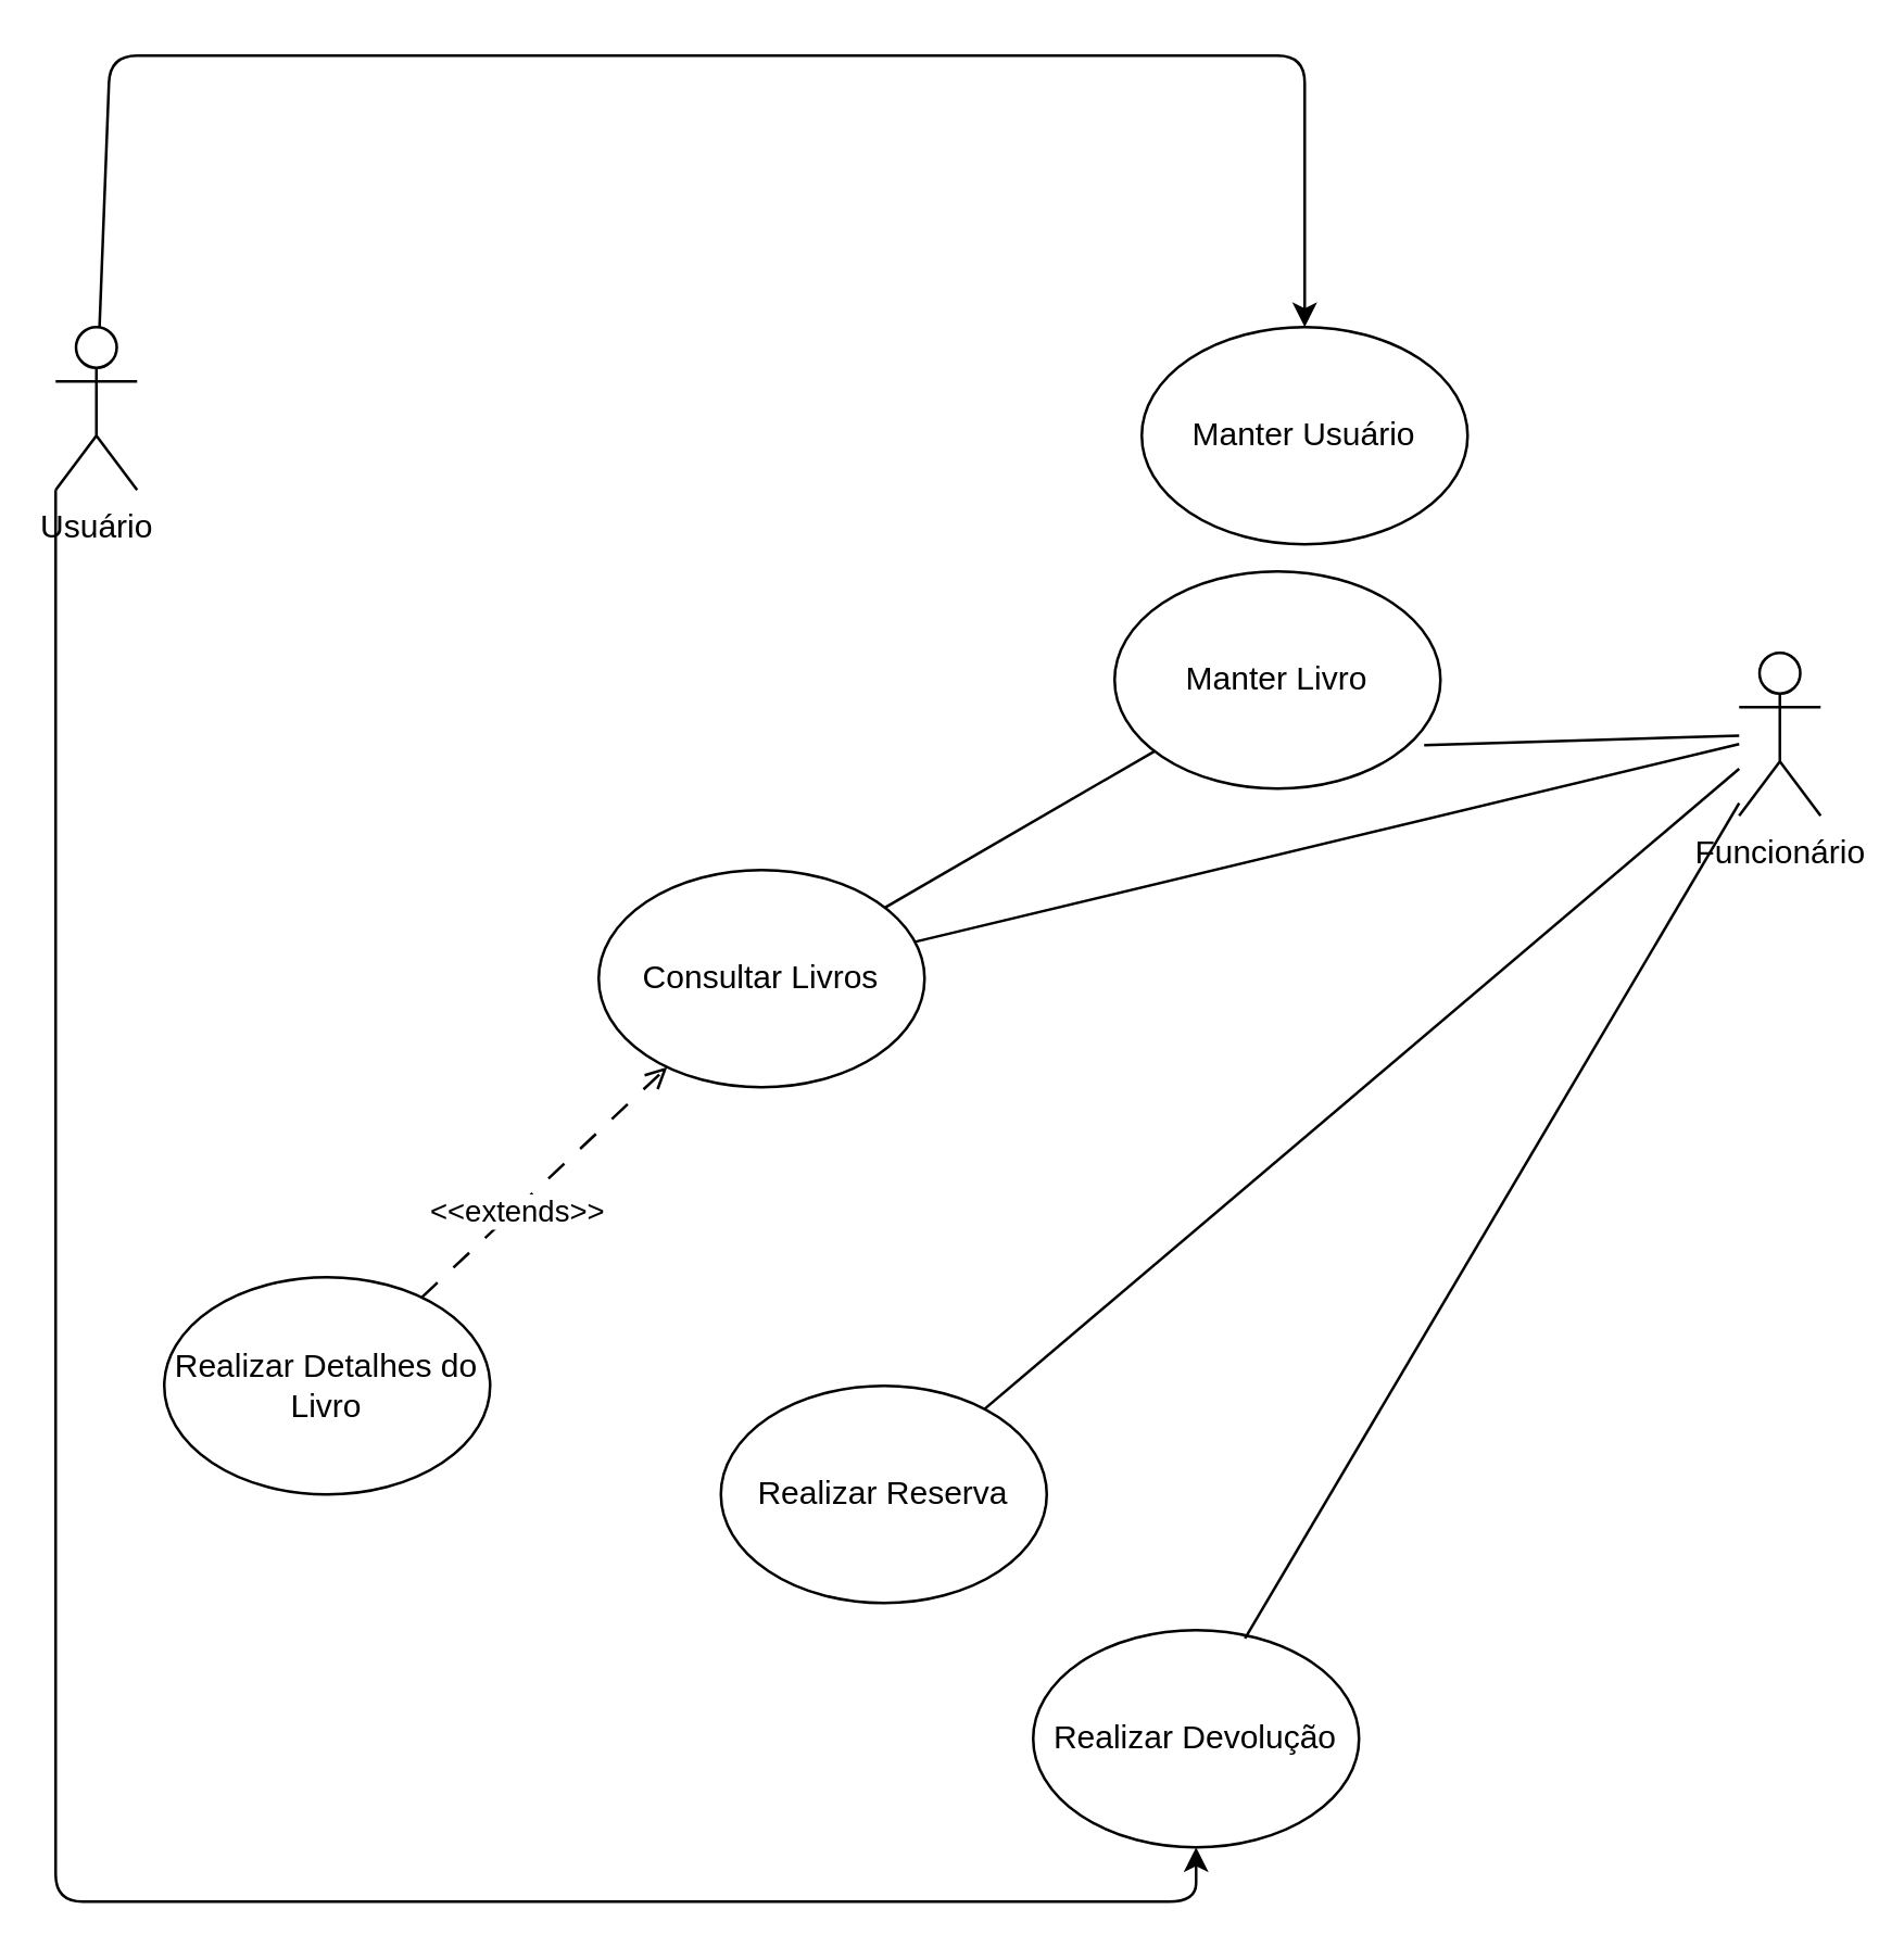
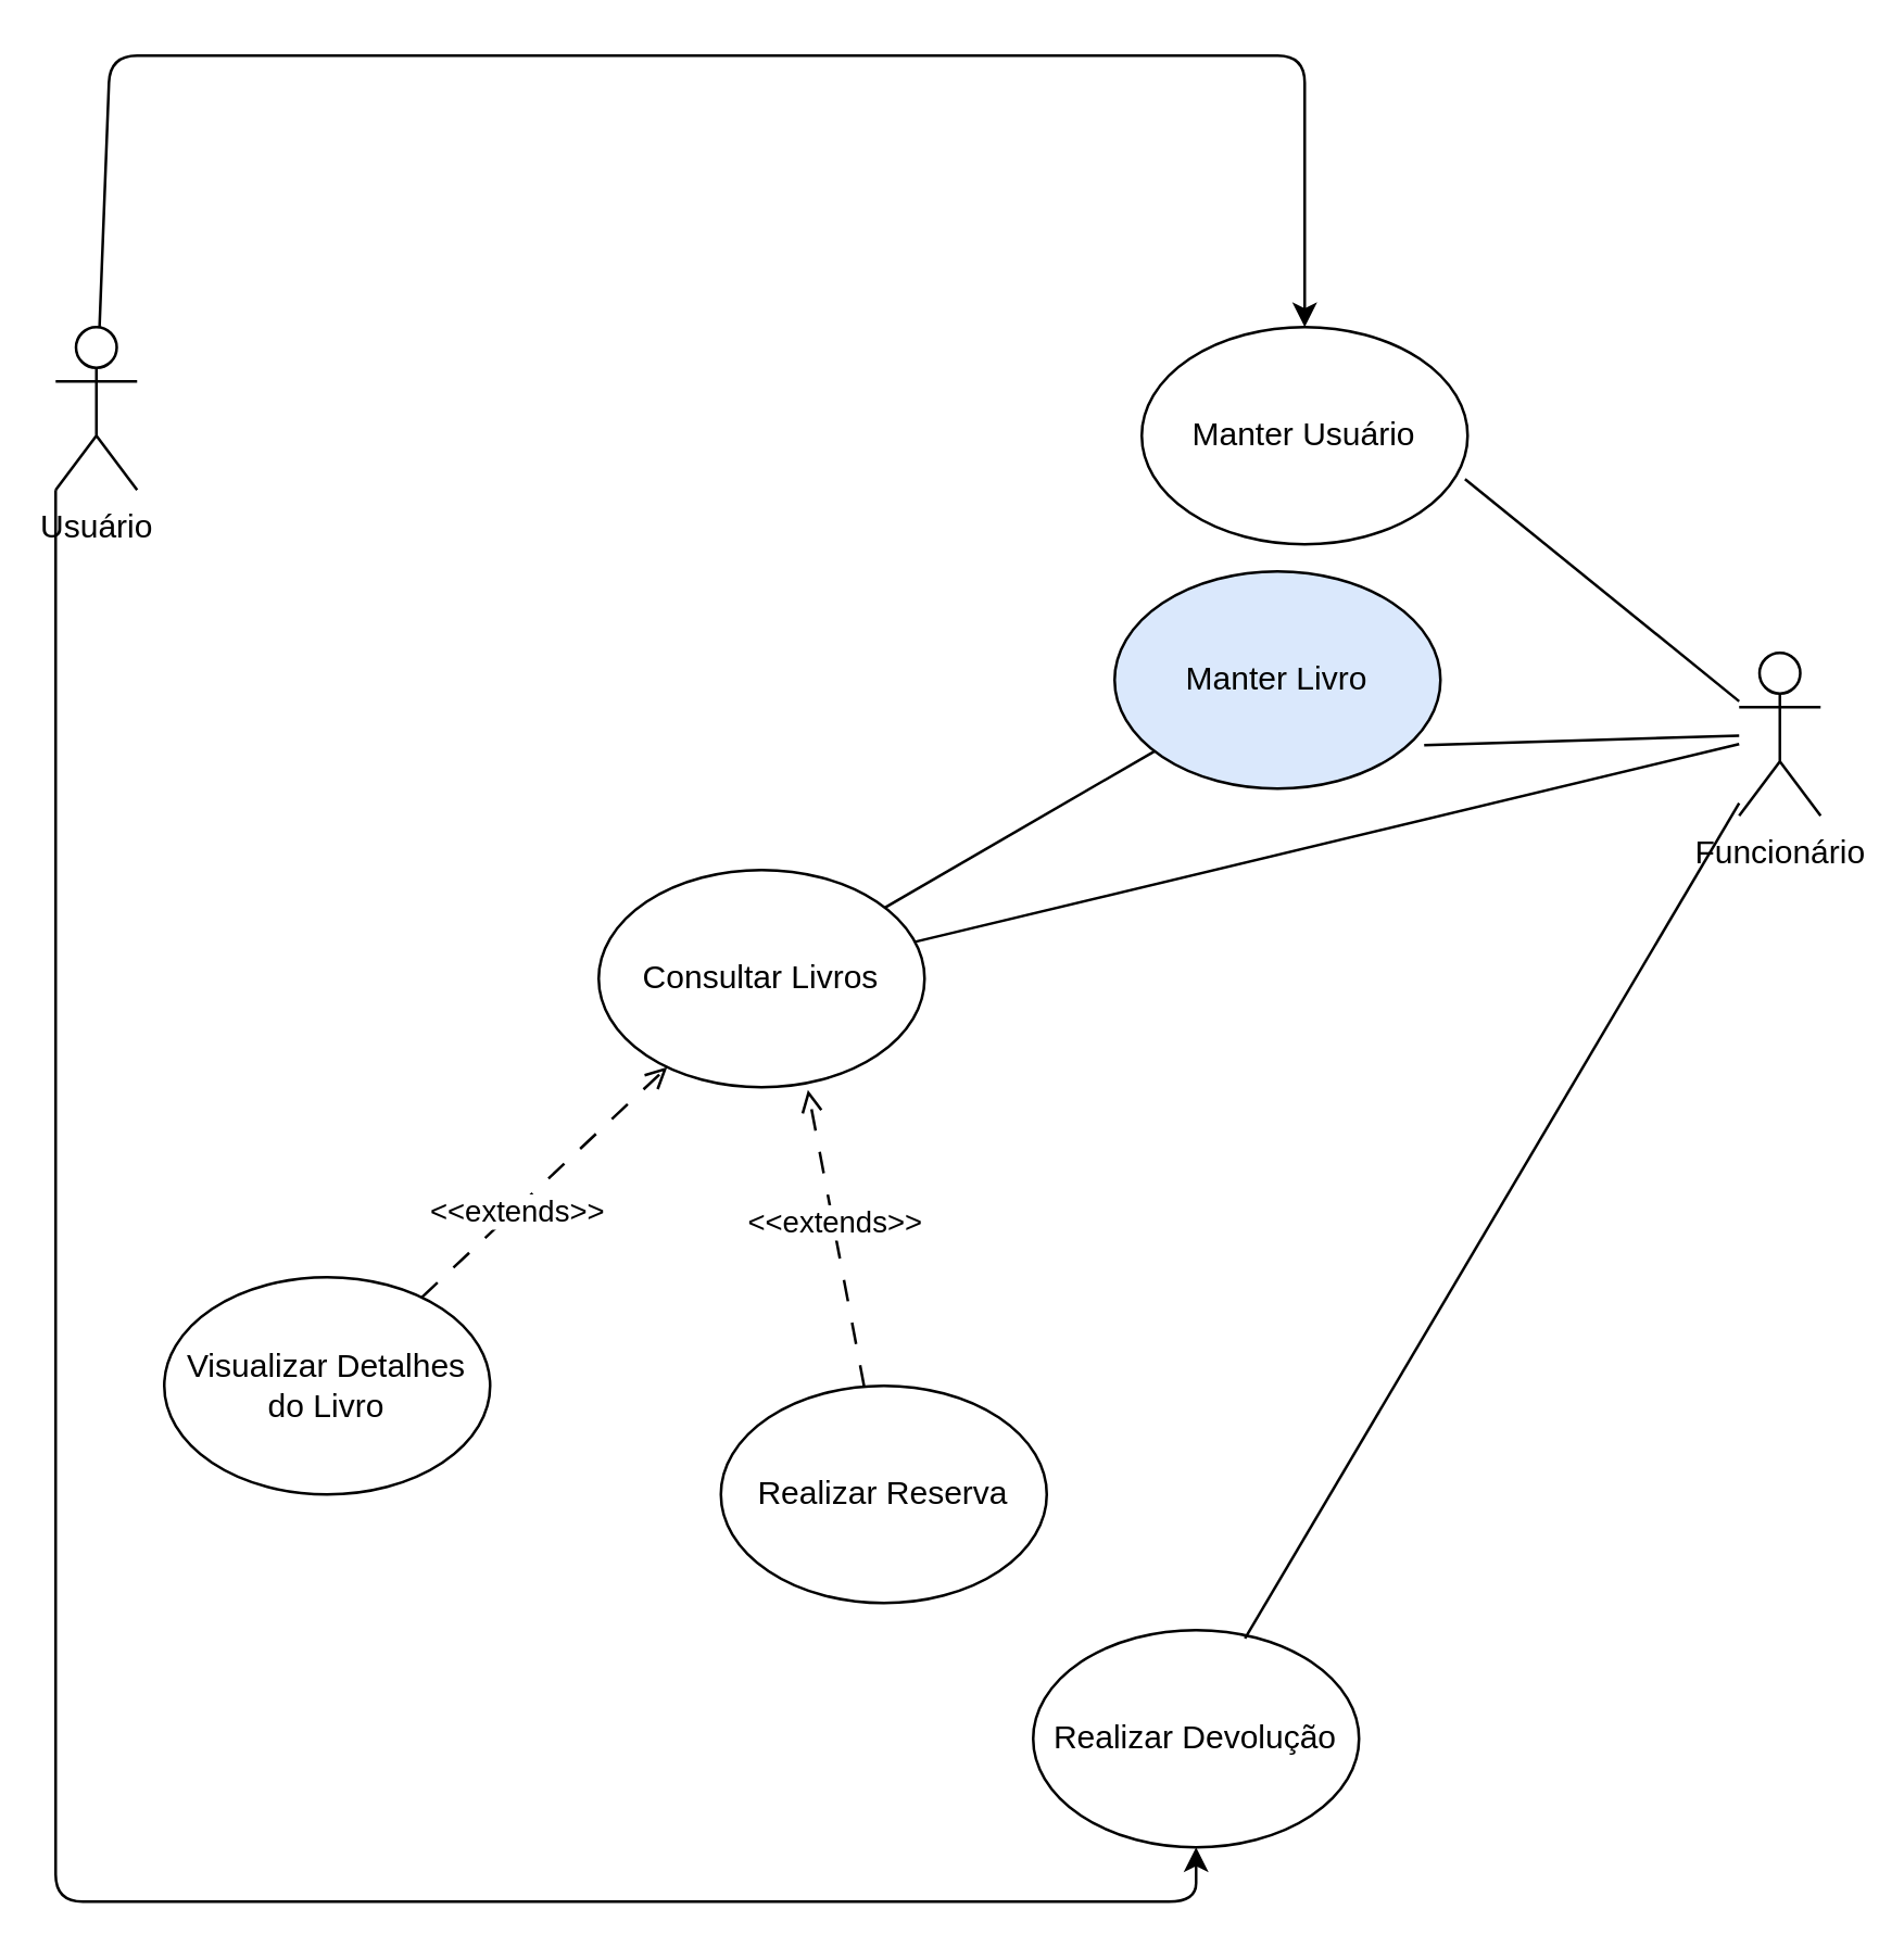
- <mxCell id="7" value="Manter Livro" style="ellipse;whiteSpace=wrap;html=1;" vertex="1" parent="1"><mxGeometry x="410" y="210" width="120" height="80" as="geometry" /></mxCell>
+ <mxCell id="7" value="Manter Livro" style="ellipse;whiteSpace=wrap;html=1;fillColor=#dae8fc;" vertex="1" parent="1"><mxGeometry x="410" y="210" width="120" height="80" as="geometry" /></mxCell>
- <mxCell id="15" style="rounded=0;orthogonalLoop=1;jettySize=auto;html=1;endArrow=none;endFill=0;" edge="1" parent="1" source="5" target="13"><mxGeometry relative="1" as="geometry" /></mxCell>
+ <mxCell id="15" style="rounded=0;orthogonalLoop=1;jettySize=auto;html=1;entryX=0.992;entryY=0.7;entryDx=0;entryDy=0;entryPerimeter=0;endArrow=none;endFill=0;" edge="1" parent="1" source="5" target="6"><mxGeometry relative="1" as="geometry" /></mxCell>
+ <mxCell id="18" style="rounded=0;orthogonalLoop=1;jettySize=auto;html=1;entryX=0.642;entryY=1.013;entryDx=0;entryDy=0;entryPerimeter=0;endArrow=open;endFill=0;dashed=1;dashPattern=8 8;" edge="1" parent="1" source="13" target="9"><mxGeometry relative="1" as="geometry" /></mxCell>
+ <mxCell id="19" value="&amp;lt;&amp;lt;extends&amp;gt;&amp;gt;" style="edgeLabel;html=1;align=center;verticalAlign=middle;resizable=0;points=[];" vertex="1" connectable="0" parent="18"><mxGeometry x="0.114" relative="1" as="geometry"><mxPoint as="offset" /></mxGeometry></mxCell>
- <mxCell id="12" value="Realizar Detalhes do Livro" style="ellipse;whiteSpace=wrap;html=1;" vertex="1" parent="1"><mxGeometry x="60" y="470" width="120" height="80" as="geometry" /></mxCell>
+ <mxCell id="12" value="Visualizar Detalhes do Livro" style="ellipse;whiteSpace=wrap;html=1;" vertex="1" parent="1"><mxGeometry x="60" y="470" width="120" height="80" as="geometry" /></mxCell>
